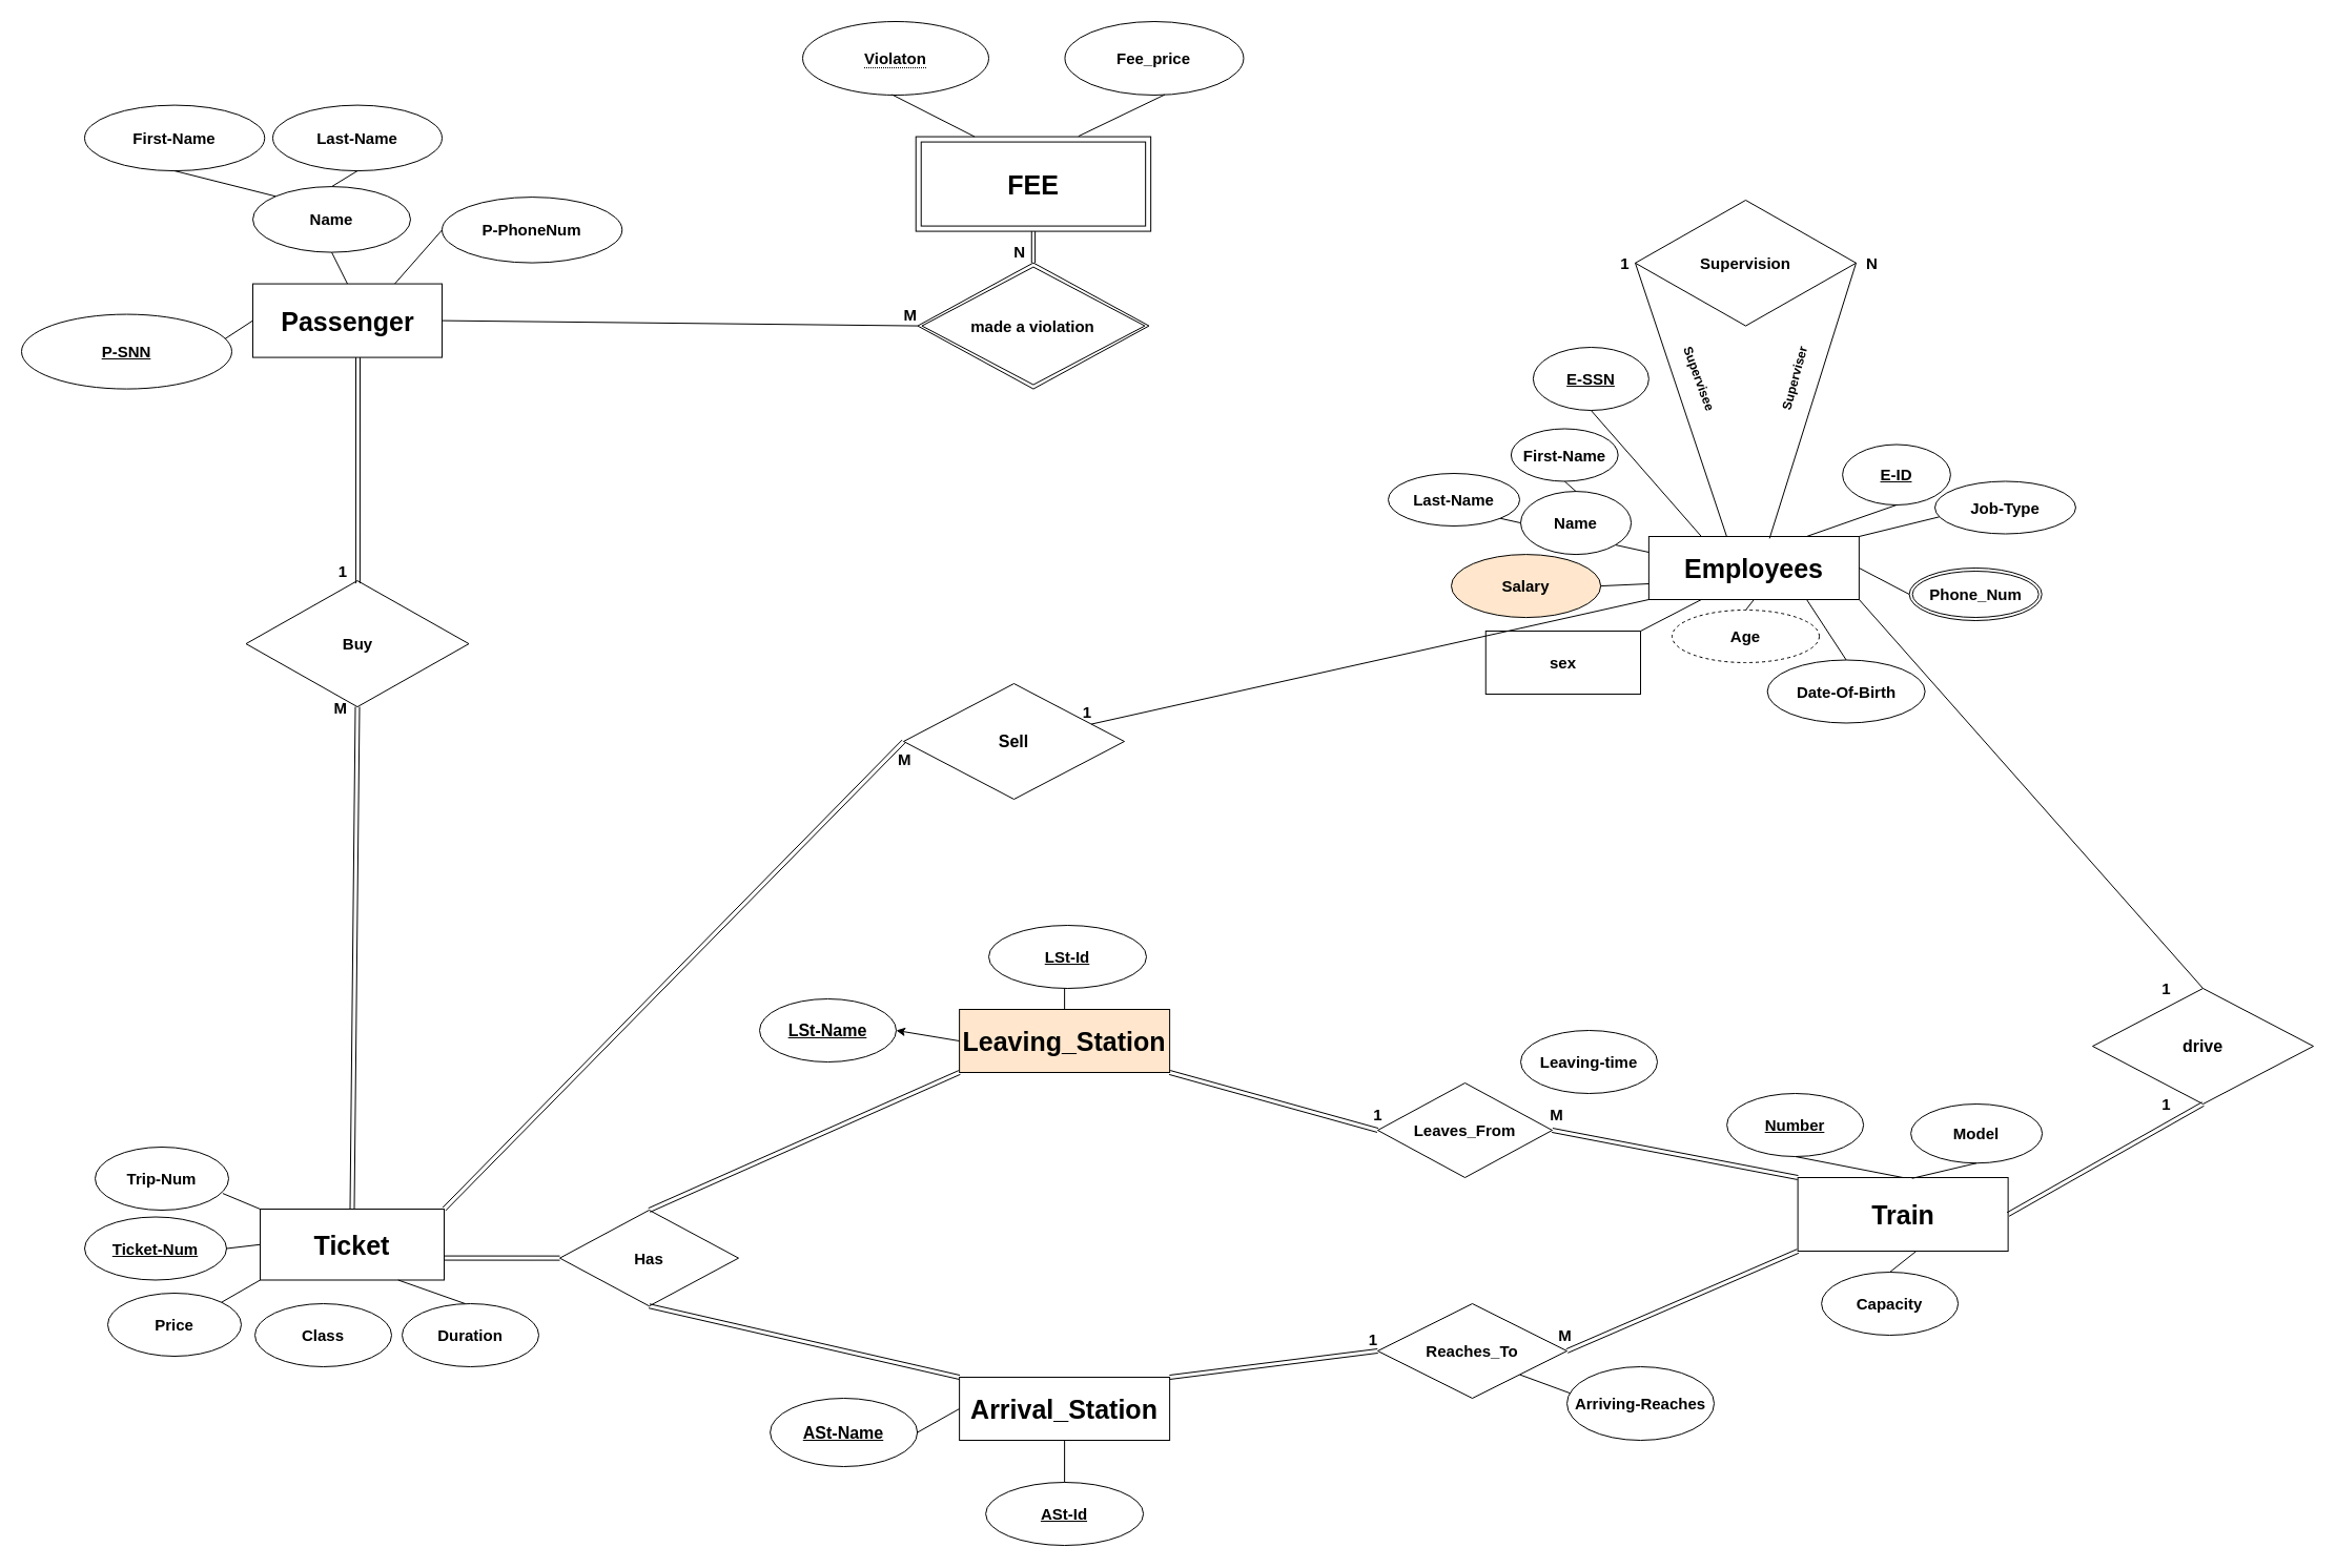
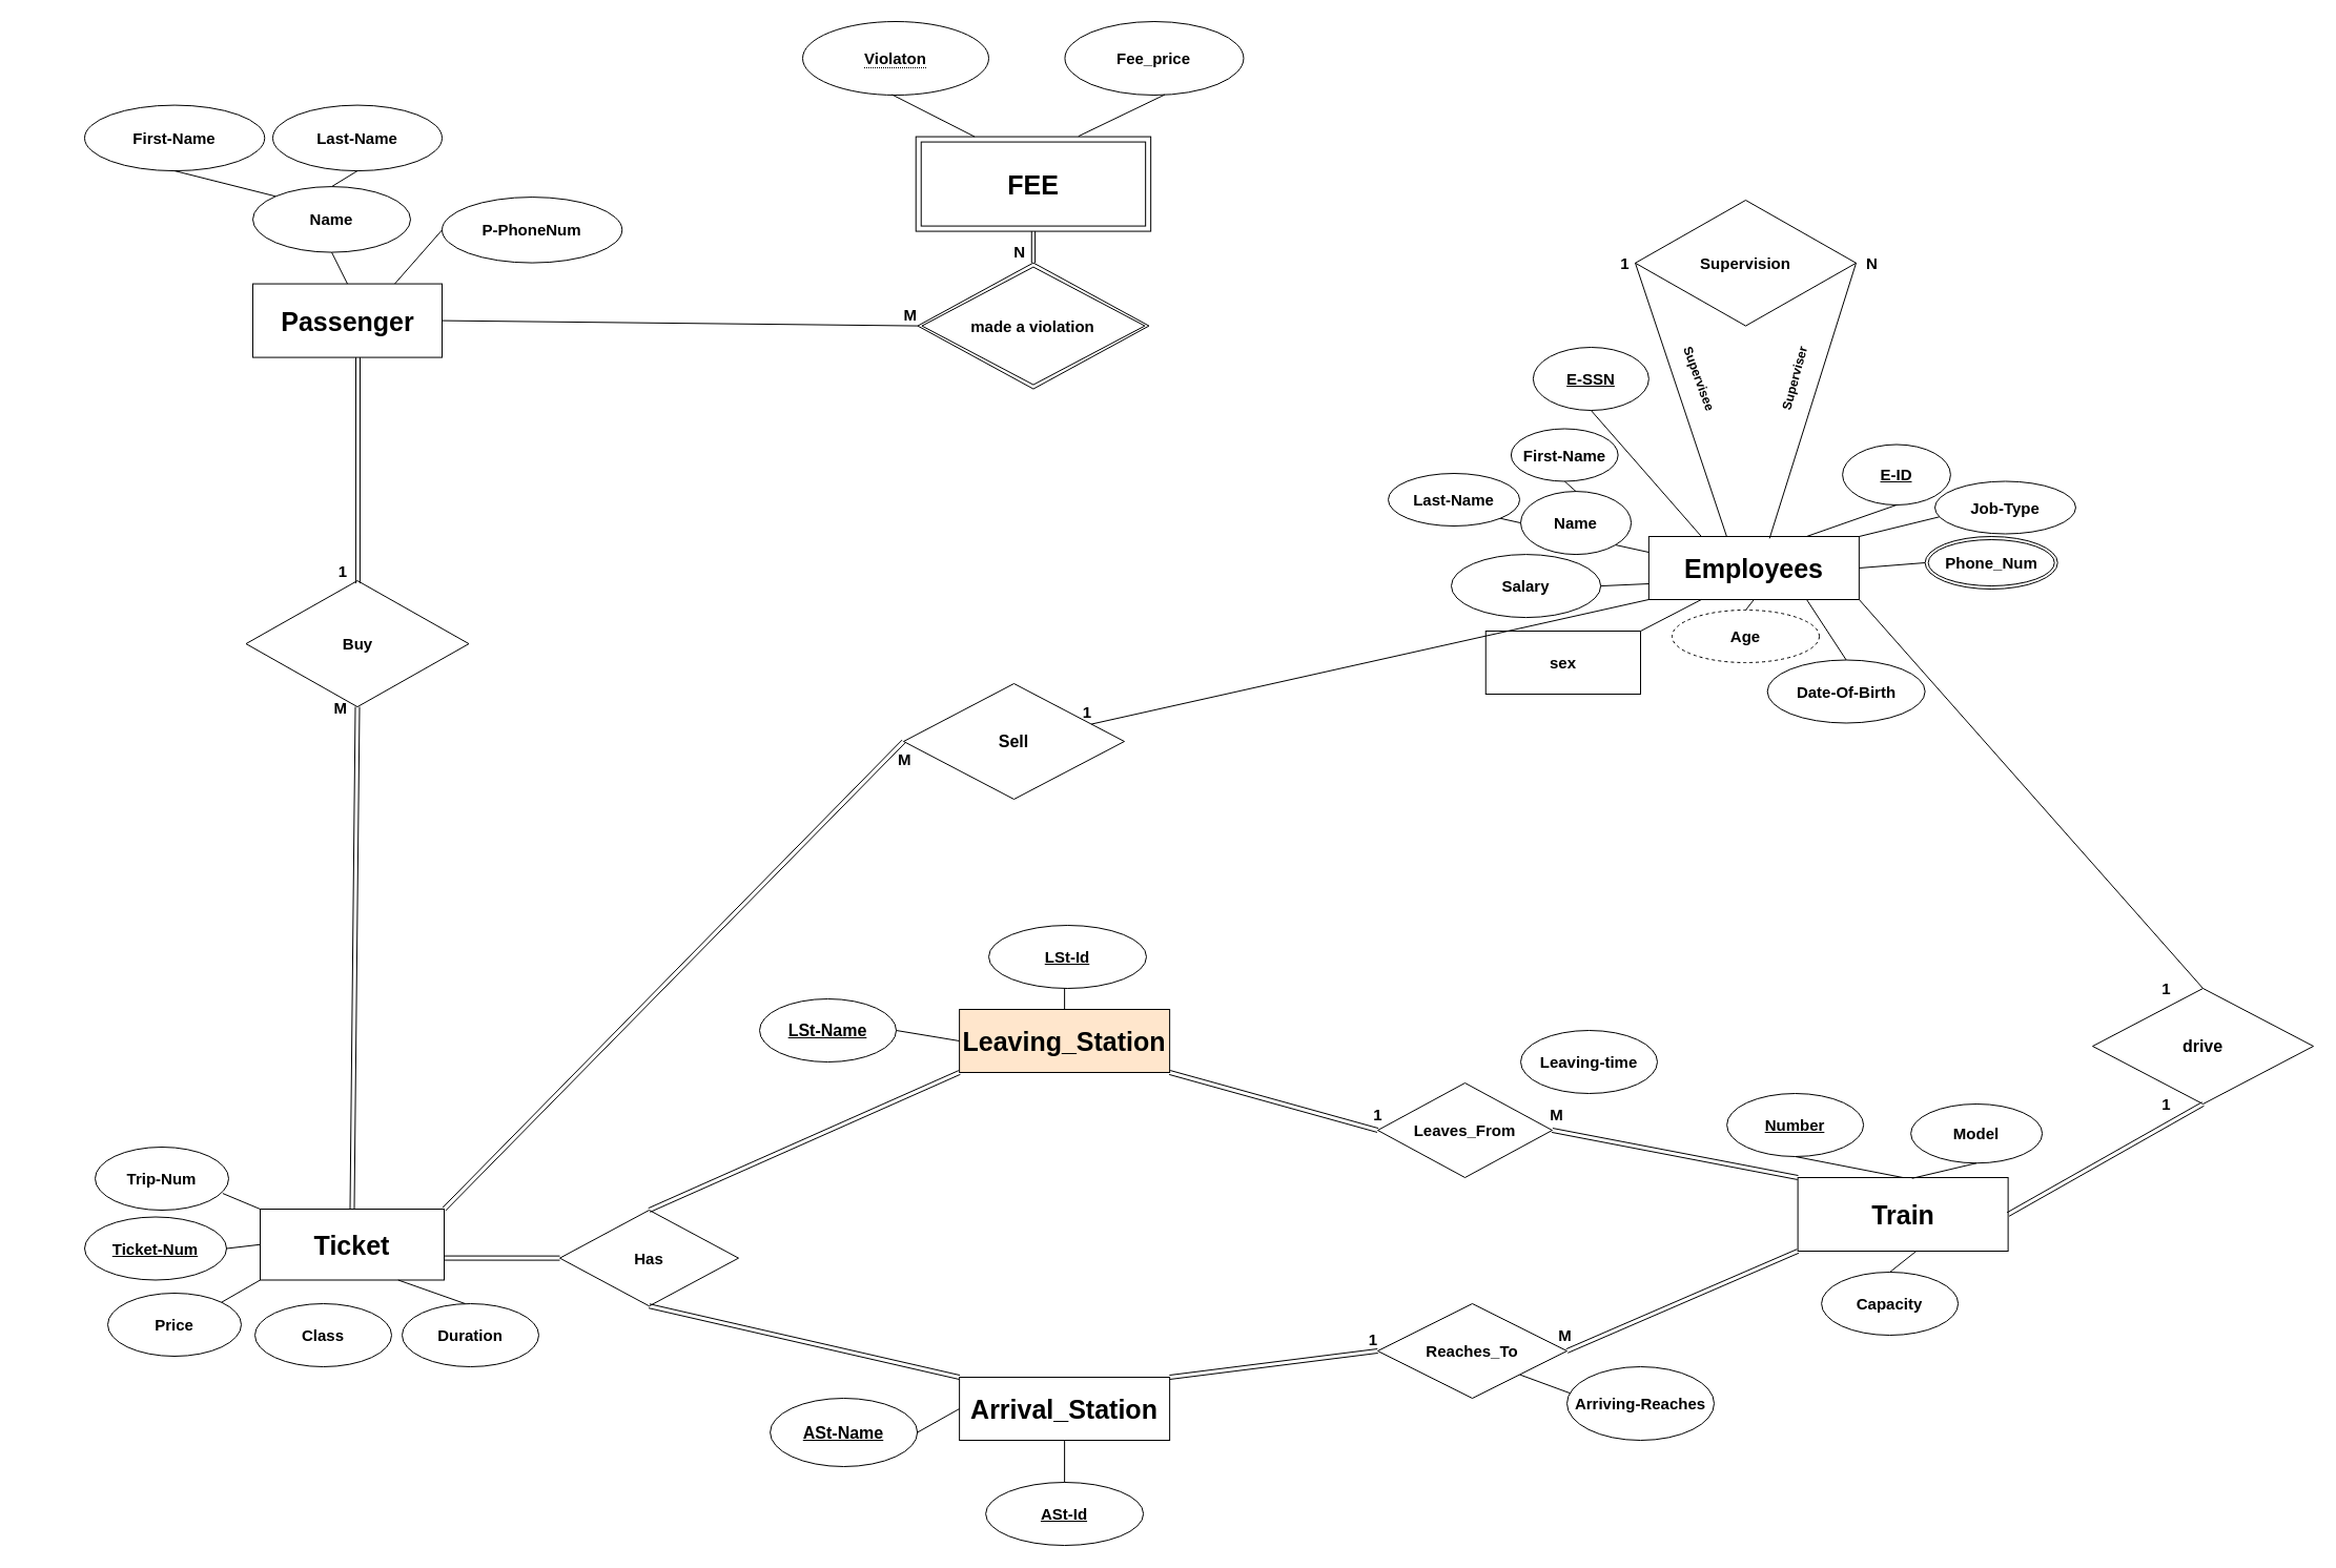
- <mxCell id="4" value="" style="endArrow=none;html=1;rounded=0;strokeWidth=1;fontColor=#000000;entryX=0;entryY=0.5;entryDx=0;entryDy=0;exitX=0.967;exitY=0.33;exitDx=0;exitDy=0;fontStyle=1;exitPerimeter=0;" parent="1" source="3" target="2" edge="1"><mxGeometry relative="1" as="geometry"><mxPoint x="230" y="189.58" as="sourcePoint" /><mxPoint x="390" y="189.58" as="targetPoint" /></mxGeometry></mxCell>
- <mxCell id="3" value="&lt;font style=&quot;font-size: 15px&quot;&gt;P-SNN&lt;/font&gt;" style="ellipse;whiteSpace=wrap;html=1;align=center;fontStyle=5;rounded=0;shadow=0;labelBackgroundColor=none;sketch=0;fillColor=#ffffff;gradientColor=none;fontColor=#000000;" parent="1" vertex="1"><mxGeometry x="20" y="298.58" width="200" height="71" as="geometry" /></mxCell>
- <mxCell id="17" value="&lt;font style=&quot;font-size: 15px&quot;&gt;Salary&lt;/font&gt;" style="ellipse;whiteSpace=wrap;html=1;align=center;rounded=0;shadow=0;sketch=0;direction=east;fontStyle=1;fillColor=#ffe6cc;" parent="1" vertex="1"><mxGeometry x="1380" y="527.08" width="142.12" height="60" as="geometry" /></mxCell>
+ <mxCell id="17" value="&lt;font style=&quot;font-size: 15px&quot;&gt;Salary&lt;/font&gt;" style="ellipse;whiteSpace=wrap;html=1;align=center;rounded=0;shadow=0;sketch=0;direction=east;fontStyle=1" parent="1" vertex="1"><mxGeometry x="1380" y="527.08" width="142.12" height="60" as="geometry" /></mxCell>
- <mxCell id="114" value="&lt;span style=&quot;font-size: 15px ; font-weight: 700&quot;&gt;Phone_Num&lt;/span&gt;" style="ellipse;shape=doubleEllipse;margin=3;whiteSpace=wrap;html=1;align=center;" parent="1" vertex="1"><mxGeometry x="1815.64" y="540" width="126.06" height="50" as="geometry" /></mxCell>
+ <mxCell id="114" value="&lt;span style=&quot;font-size: 15px ; font-weight: 700&quot;&gt;Phone_Num&lt;/span&gt;" style="ellipse;shape=doubleEllipse;margin=3;whiteSpace=wrap;html=1;align=center;" parent="1" vertex="1"><mxGeometry x="1830.64" y="510" width="126.06" height="50" as="geometry" /></mxCell>
- <mxCell id="52" value="" style="endArrow=classic;html=1;rounded=0;strokeWidth=1;fontColor=#000000;exitX=0;exitY=0.5;exitDx=0;exitDy=0;fontStyle=1;entryX=1;entryY=0.5;entryDx=0;entryDy=0;" parent="1" source="49" target="51" edge="1"><mxGeometry relative="1" as="geometry"><mxPoint x="1569.62" y="438" as="sourcePoint" /><mxPoint x="852.12" y="975" as="targetPoint" /></mxGeometry></mxCell>
+ <mxCell id="52" value="" style="endArrow=none;html=1;rounded=0;strokeWidth=1;fontColor=#000000;exitX=0;exitY=0.5;exitDx=0;exitDy=0;fontStyle=1;entryX=1;entryY=0.5;entryDx=0;entryDy=0;" parent="1" source="49" target="51" edge="1"><mxGeometry relative="1" as="geometry"><mxPoint x="1569.62" y="438" as="sourcePoint" /><mxPoint x="852.12" y="975" as="targetPoint" /></mxGeometry></mxCell>
